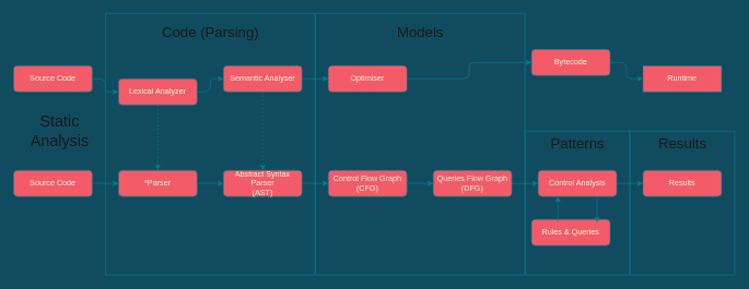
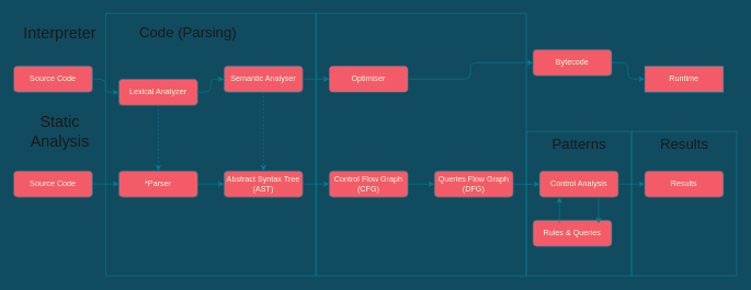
+ <mxCell id="13" value="&lt;font color=&quot;#1a1a1a&quot;&gt;&lt;span style=&quot;font-size: 24px&quot;&gt;Interpreter&lt;/span&gt;&lt;/font&gt;" style="text;html=1;align=center;verticalAlign=middle;resizable=0;points=[];autosize=1;strokeColor=none;fontColor=#E4FDE1;" vertex="1" parent="1"><mxGeometry x="25" y="40" width="130" height="20" as="geometry" /></mxCell>
- <mxCell id="3" value="&lt;font color=&quot;#1a1a1a&quot; style=&quot;font-size: 22px&quot;&gt;Code (Parsing)&lt;/font&gt;" style="text;html=1;align=center;verticalAlign=middle;resizable=0;points=[];autosize=1;strokeColor=none;fontColor=#E4FDE1;" vertex="1" parent="2"><mxGeometry x="80" y="20" width="160" height="20" as="geometry" /></mxCell>
+ <mxCell id="3" value="&lt;font color=&quot;#1a1a1a&quot; style=&quot;font-size: 22px&quot;&gt;Code (Parsing)&lt;/font&gt;" style="text;html=1;align=center;verticalAlign=middle;resizable=0;points=[];autosize=1;strokeColor=none;fontColor=#E4FDE1;" vertex="1" parent="2"><mxGeometry x="45" y="20" width="160" height="20" as="geometry" /></mxCell>
- <mxCell id="15" value="&lt;font color=&quot;#1a1a1a&quot; style=&quot;font-size: 22px&quot;&gt;Models&lt;/font&gt;" style="text;html=1;align=center;verticalAlign=middle;resizable=0;points=[];autosize=1;strokeColor=none;fontColor=#E4FDE1;" vertex="1" parent="14"><mxGeometry x="115" y="20" width="90" height="20" as="geometry" /></mxCell>
- <mxCell id="25" value="Abstract Syntax Parser&lt;br&gt;(AST)" style="rounded=1;whiteSpace=wrap;html=1;sketch=0;fillColor=#F45B69;strokeColor=#028090;fontColor=#E4FDE1;" parent="18" vertex="1"><mxGeometry x="-460" y="60" width="120" height="40" as="geometry" /></mxCell>
+ <mxCell id="25" value="Abstract Syntax Tree&lt;br&gt;(AST)" style="rounded=1;whiteSpace=wrap;html=1;sketch=0;fillColor=#F45B69;strokeColor=#028090;fontColor=#E4FDE1;" parent="18" vertex="1"><mxGeometry x="-460" y="60" width="120" height="40" as="geometry" /></mxCell>
